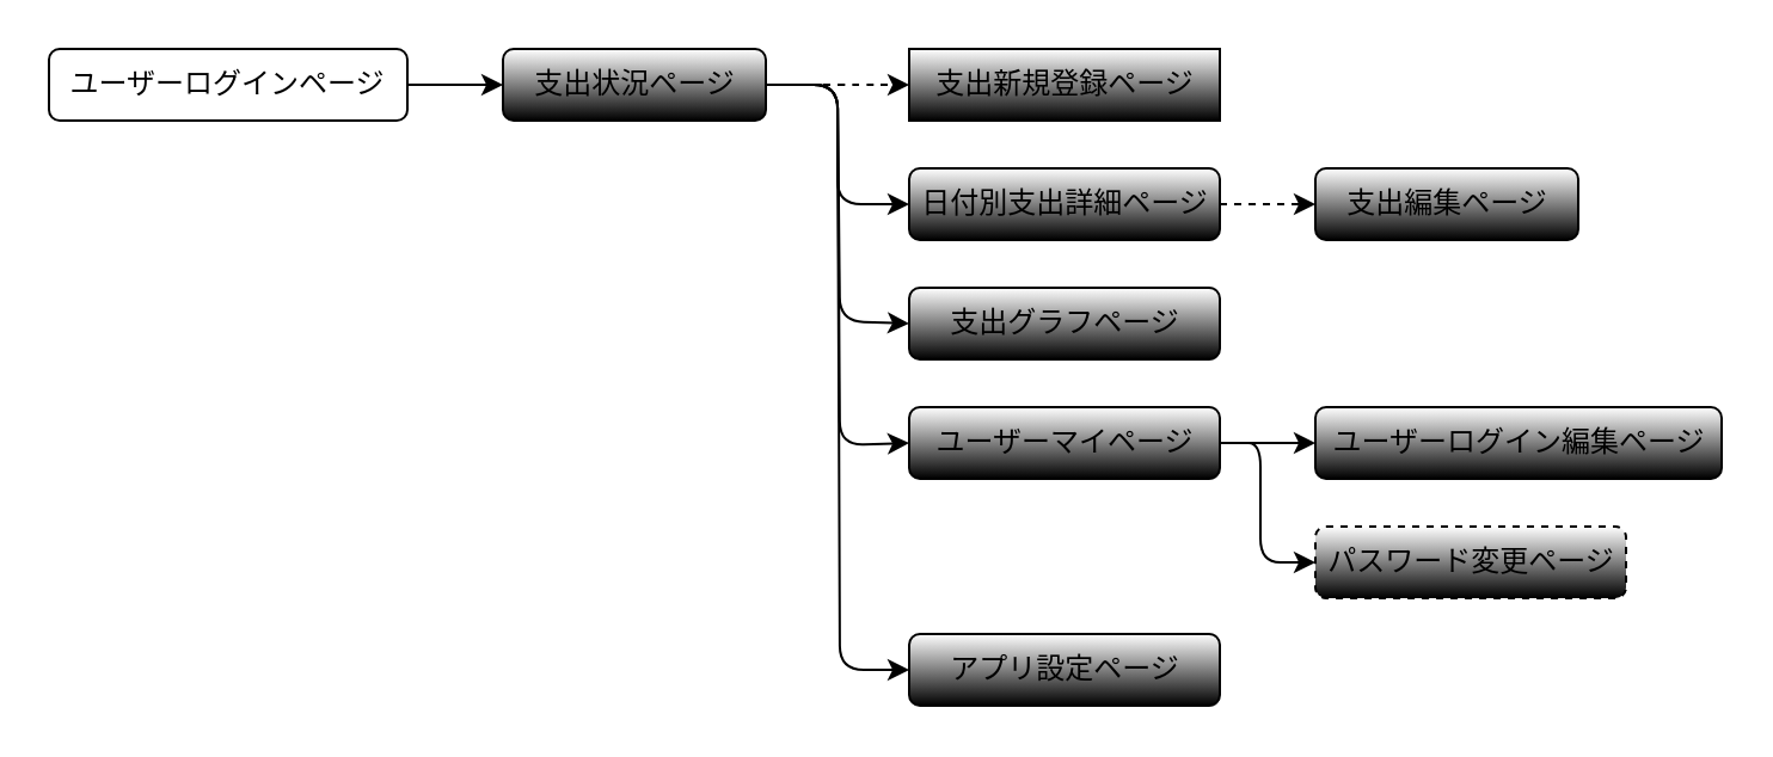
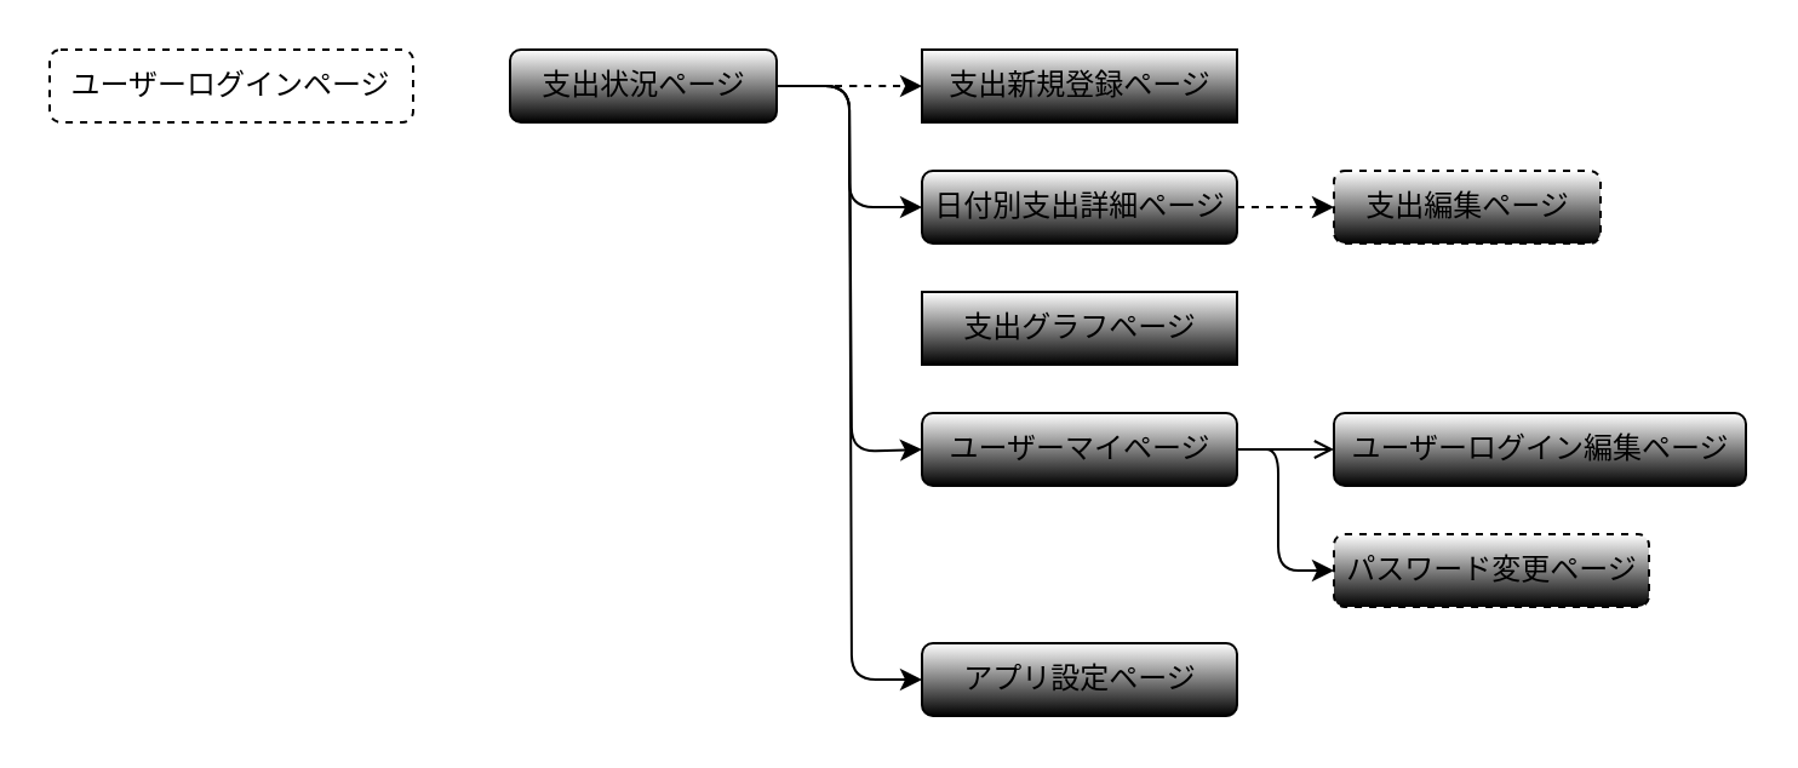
- <mxCell id="3" value="ユーザーログインページ" style="rounded=1;whiteSpace=wrap;html=1;fillColor=#FFFFFF;gradientColor=none;fontColor=#000000;strokeColor=#000000;" parent="1" vertex="1"><mxGeometry x="20" y="20" width="150" height="30" as="geometry" /></mxCell>
+ <mxCell id="3" value="ユーザーログインページ" style="rounded=1;whiteSpace=wrap;html=1;fillColor=#FFFFFF;gradientColor=none;fontColor=#000000;strokeColor=#000000;dashed=1;" parent="1" vertex="1"><mxGeometry x="20" y="20" width="150" height="30" as="geometry" /></mxCell>
- <mxCell id="2" style="edgeStyle=none;html=1;exitX=1;exitY=0.5;exitDx=0;exitDy=0;entryX=0;entryY=0.5;entryDx=0;entryDy=0;strokeColor=#000000;" parent="1" source="3" target="9" edge="1"><mxGeometry relative="1" as="geometry" /></mxCell>
- <mxCell id="11" value="支出編集ページ" style="rounded=1;html=1;strokeColor=#000000;gradientColor=default;fillColor=#FFFFFF;fontColor=#000000;" parent="1" vertex="1"><mxGeometry x="550" y="70" width="110" height="30" as="geometry" /></mxCell>
+ <mxCell id="11" value="支出編集ページ" style="rounded=1;html=1;strokeColor=#000000;gradientColor=default;fillColor=#FFFFFF;fontColor=#000000;dashed=1;" parent="1" vertex="1"><mxGeometry x="550" y="70" width="110" height="30" as="geometry" /></mxCell>
- <mxCell id="6" style="edgeStyle=none;html=1;entryX=0;entryY=0.5;entryDx=0;entryDy=0;strokeColor=#000000;" parent="1" source="9" target="14" edge="1"><mxGeometry relative="1" as="geometry"><Array as="points"><mxPoint x="350" y="35" /><mxPoint x="351" y="134" /></Array></mxGeometry></mxCell>
- <mxCell id="14" value="支出グラフページ" style="rounded=1;html=1;strokeColor=#000000;gradientColor=default;fillColor=#FFFFFF;fontColor=#000000;" parent="1" vertex="1"><mxGeometry x="380" y="120" width="130" height="30" as="geometry" /></mxCell>
+ <mxCell id="14" value="支出グラフページ" style="html=1;strokeColor=#000000;gradientColor=default;fillColor=#FFFFFF;fontColor=#000000;rounded=0;" parent="1" vertex="1"><mxGeometry x="380" y="120" width="130" height="30" as="geometry" /></mxCell>
- <mxCell id="15" style="edgeStyle=none;html=1;exitX=1;exitY=0.5;exitDx=0;exitDy=0;entryX=0;entryY=0.5;entryDx=0;entryDy=0;strokeColor=#000000;" parent="1" source="17" target="18" edge="1"><mxGeometry relative="1" as="geometry" /></mxCell>
+ <mxCell id="15" style="edgeStyle=none;html=1;exitX=1;exitY=0.5;exitDx=0;exitDy=0;entryX=0;entryY=0.5;entryDx=0;entryDy=0;strokeColor=#000000;endArrow=open;" parent="1" source="17" target="18" edge="1"><mxGeometry relative="1" as="geometry" /></mxCell>
